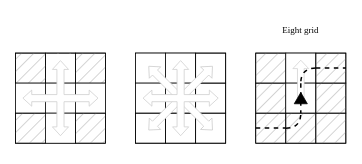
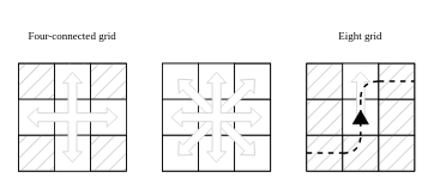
+ <mxCell id="43" value="&lt;font data-font-src=&quot;https://fonts.googleapis.com/css?family=Computer+Modern&quot; face=&quot;Computer Modern&quot; style=&quot;font-size: 12px;&quot;&gt;Four-connected grid&lt;/font&gt;" style="text;html=1;strokeColor=none;fillColor=none;align=center;verticalAlign=middle;whiteSpace=wrap;rounded=0;" vertex="1" parent="1"><mxGeometry x="20" y="20" width="120" height="40" as="geometry" /></mxCell>
